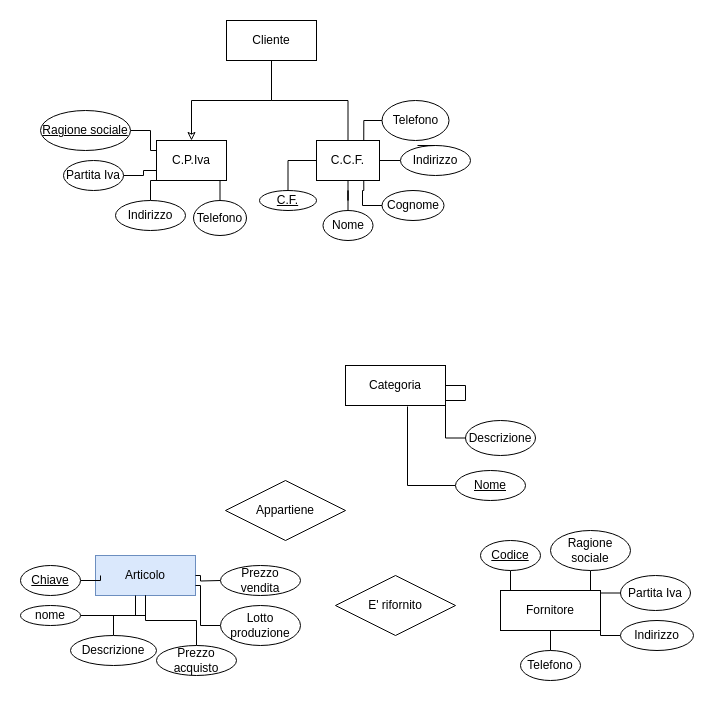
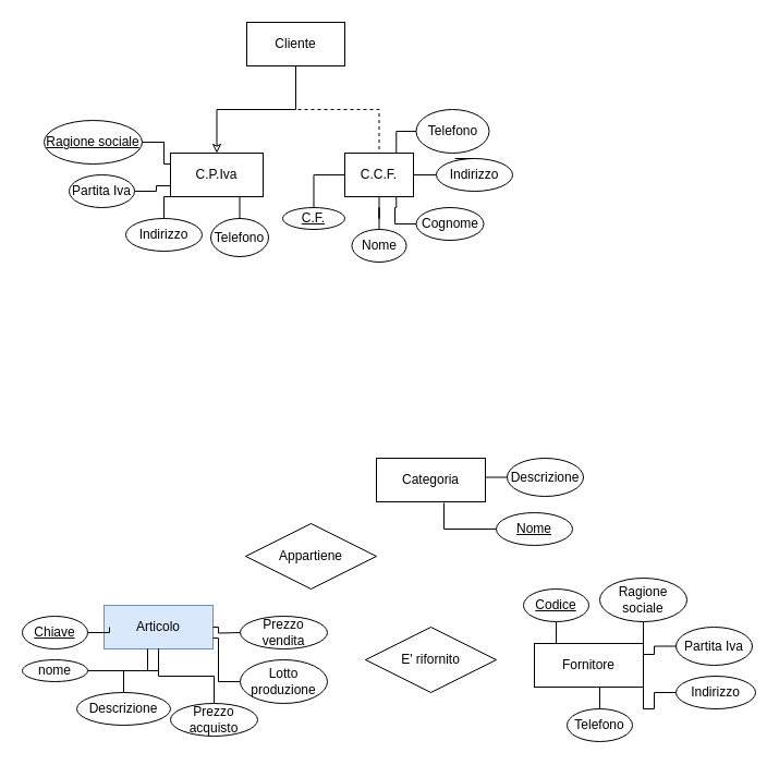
- <mxCell id="32" style="edgeStyle=orthogonalEdgeStyle;rounded=0;orthogonalLoop=1;jettySize=auto;html=1;endArrow=none;endFill=0;" edge="1" parent="1" source="33" target="35"><mxGeometry relative="1" as="geometry" /></mxCell>
+ <mxCell id="32" style="edgeStyle=orthogonalEdgeStyle;rounded=0;orthogonalLoop=1;jettySize=auto;html=1;endArrow=none;endFill=0;dashed=1;" edge="1" parent="1" source="33" target="35"><mxGeometry relative="1" as="geometry" /></mxCell>
- <mxCell id="34" value="C.P.Iva" style="whiteSpace=wrap;html=1;align=center;gradientColor=none;" vertex="1" parent="1"><mxGeometry x="156" y="140" width="70" height="40" as="geometry" /></mxCell>
+ <mxCell id="34" value="C.P.Iva" style="whiteSpace=wrap;html=1;align=center;gradientColor=none;" vertex="1" parent="1"><mxGeometry x="156" y="140" width="85" height="40" as="geometry" /></mxCell>
- <mxCell id="12" value="&lt;font style=&quot;vertical-align: inherit&quot;&gt;&lt;font style=&quot;vertical-align: inherit&quot;&gt;Categoria&lt;/font&gt;&lt;/font&gt;" style="whiteSpace=wrap;html=1;align=center;gradientColor=none;" vertex="1" parent="1"><mxGeometry x="345" y="365" width="100" height="40" as="geometry" /></mxCell>
+ <mxCell id="12" value="&lt;font style=&quot;vertical-align: inherit&quot;&gt;&lt;font style=&quot;vertical-align: inherit&quot;&gt;Categoria&lt;/font&gt;&lt;/font&gt;" style="whiteSpace=wrap;html=1;align=center;gradientColor=none;" vertex="1" parent="1"><mxGeometry x="345" y="420" width="100" height="40" as="geometry" /></mxCell>
- <mxCell id="13" value="&lt;font style=&quot;vertical-align: inherit&quot;&gt;&lt;font style=&quot;vertical-align: inherit&quot;&gt;Fornitore&lt;/font&gt;&lt;/font&gt;" style="whiteSpace=wrap;html=1;align=center;gradientColor=none;" vertex="1" parent="1"><mxGeometry x="500" y="590" width="100" height="40" as="geometry" /></mxCell>
+ <mxCell id="13" value="&lt;font style=&quot;vertical-align: inherit&quot;&gt;&lt;font style=&quot;vertical-align: inherit&quot;&gt;Fornitore&lt;/font&gt;&lt;/font&gt;" style="whiteSpace=wrap;html=1;align=center;gradientColor=none;" vertex="1" parent="1"><mxGeometry x="490" y="590" width="100" height="40" as="geometry" /></mxCell>
